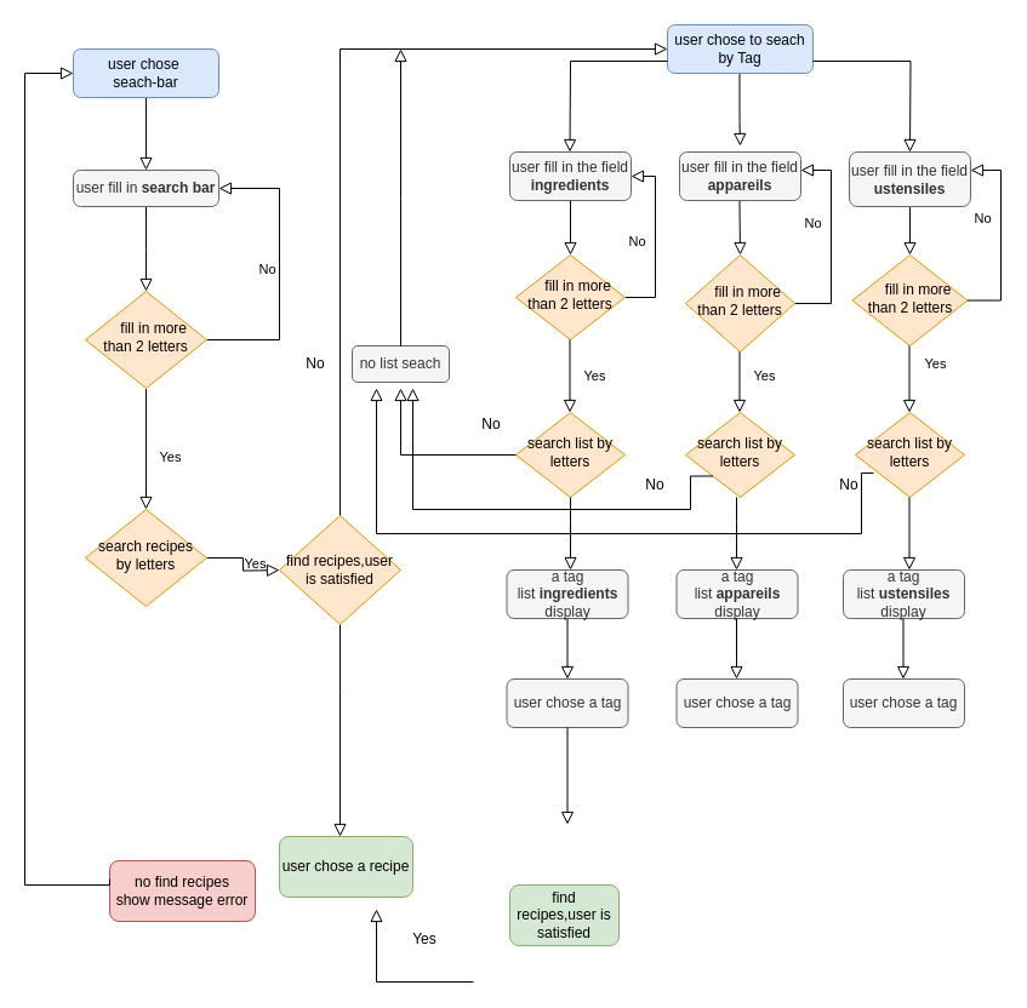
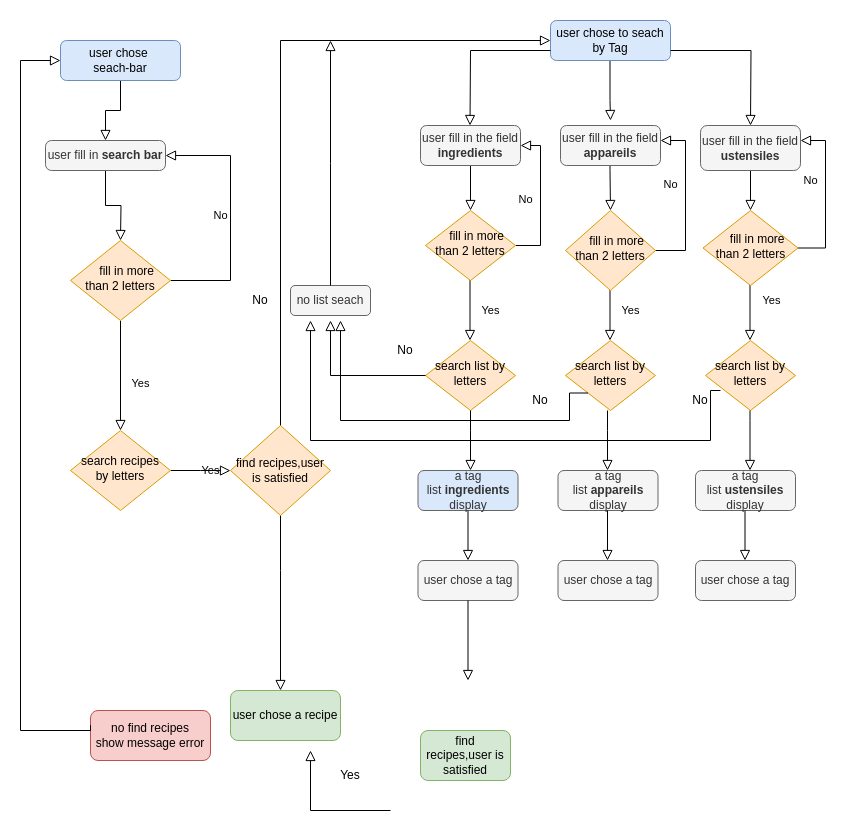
- <mxCell id="23" value="user fill in &lt;b&gt;search bar&lt;/b&gt;" style="rounded=1;whiteSpace=wrap;html=1;arcSize=20;fillColor=#f5f5f5;fontColor=#333333;strokeColor=#666666;" vertex="1" parent="1"><mxGeometry x="60" y="140" width="120" height="30" as="geometry" /></mxCell>
+ <mxCell id="23" value="user fill in &lt;b&gt;search bar&lt;/b&gt;" style="rounded=1;whiteSpace=wrap;html=1;arcSize=20;fillColor=#f5f5f5;fontColor=#333333;strokeColor=#666666;" vertex="1" parent="1"><mxGeometry x="45" y="140" width="120" height="30" as="geometry" /></mxCell>
- <mxCell id="20" value="search recipes by letters" style="rhombus;whiteSpace=wrap;html=1;shadow=0;fontFamily=Helvetica;fontSize=12;align=center;strokeWidth=1;spacing=6;spacingTop=-4;fillColor=#ffe6cc;strokeColor=#d79b00;" parent="1" vertex="1"><mxGeometry x="70" y="420" width="100" height="80" as="geometry" /></mxCell>
+ <mxCell id="20" value="search recipes by letters" style="rhombus;whiteSpace=wrap;html=1;shadow=0;fontFamily=Helvetica;fontSize=12;align=center;strokeWidth=1;spacing=6;spacingTop=-4;fillColor=#ffe6cc;strokeColor=#d79b00;" parent="1" vertex="1"><mxGeometry x="70" y="430" width="100" height="80" as="geometry" /></mxCell>
- <mxCell id="41" value="a tag list&amp;nbsp;&lt;b&gt;ingredients &lt;/b&gt;display" style="rounded=1;whiteSpace=wrap;html=1;fillColor=#f5f5f5;fontColor=#333333;strokeColor=#666666;" vertex="1" parent="1"><mxGeometry x="417.5" y="470" width="100" height="40" as="geometry" /></mxCell>
+ <mxCell id="41" value="a tag list&amp;nbsp;&lt;b&gt;ingredients &lt;/b&gt;display" style="rounded=1;whiteSpace=wrap;html=1;fillColor=#dae8fc;fontColor=#333333;strokeColor=#666666;" vertex="1" parent="1"><mxGeometry x="417.5" y="470" width="100" height="40" as="geometry" /></mxCell>
